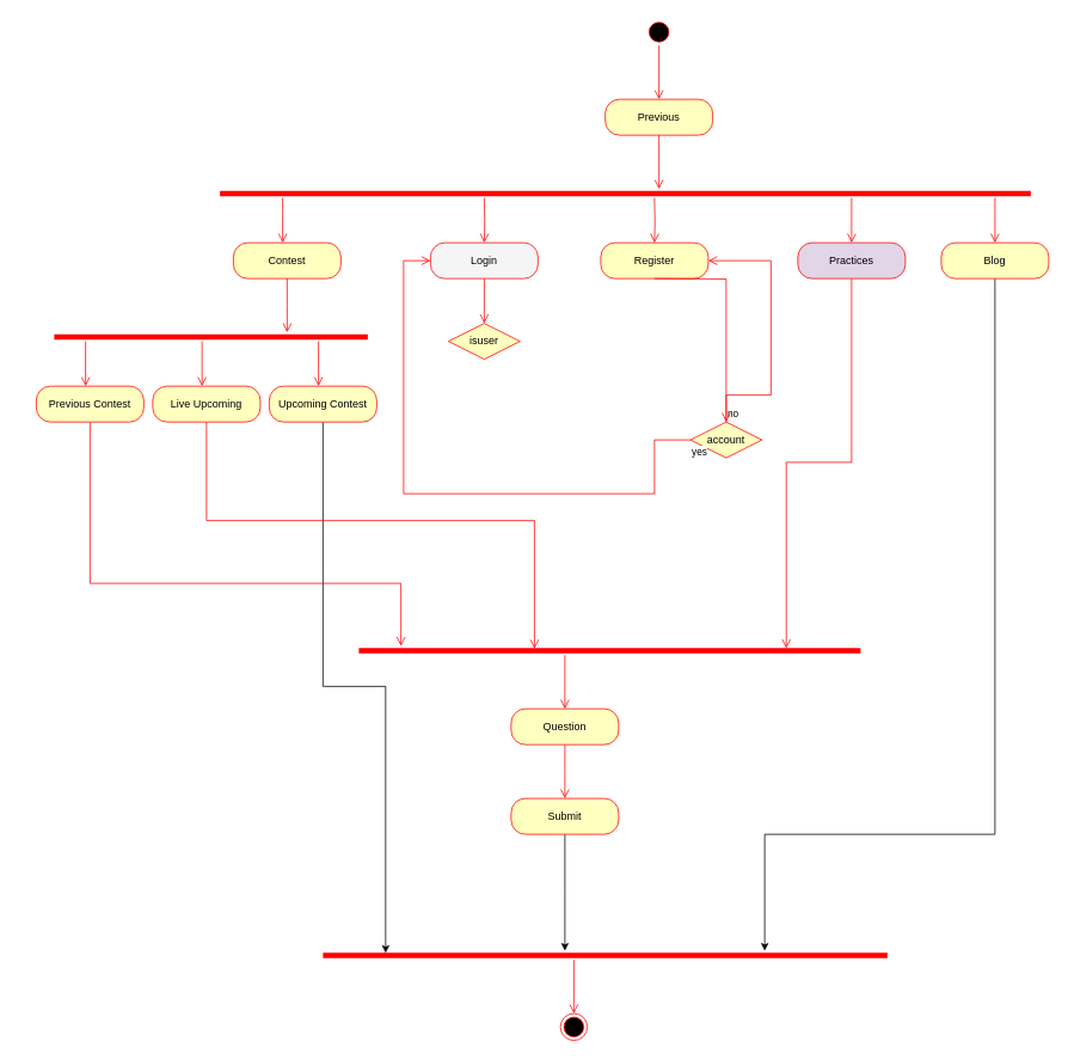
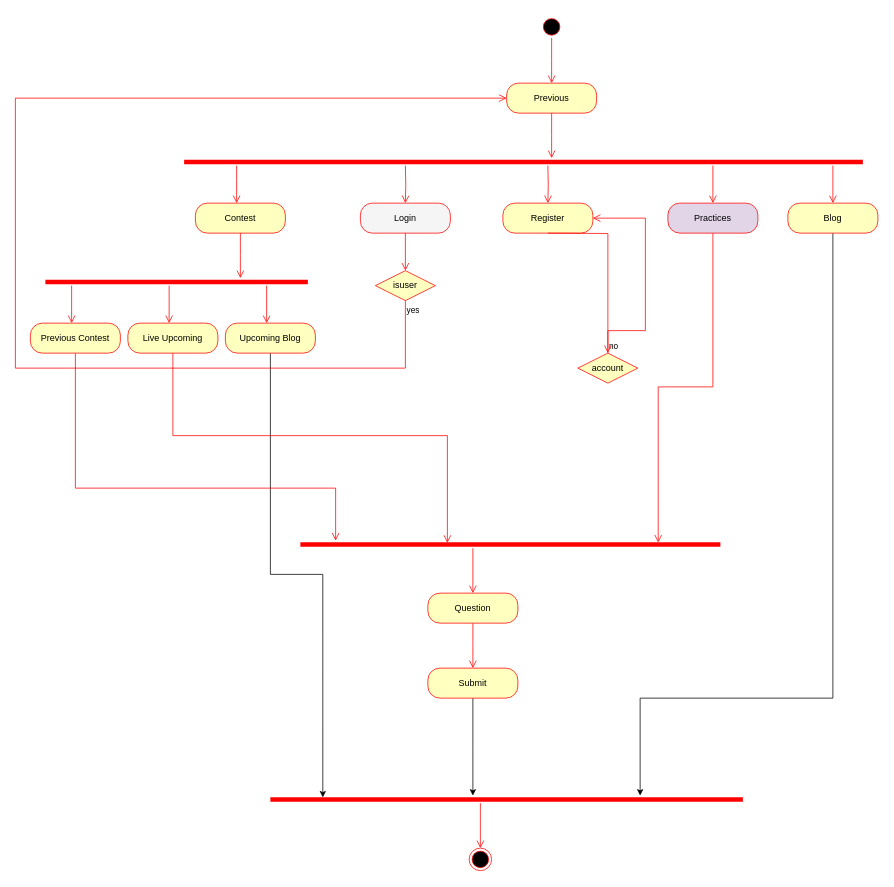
+ <mxCell id="37" value="yes" style="edgeStyle=orthogonalEdgeStyle;html=1;align=left;verticalAlign=top;endArrow=open;endSize=8;strokeColor=#ff0000;rounded=0;entryX=0;entryY=0.5;entryDx=0;entryDy=0;" edge="1" source="36" parent="1" target="4"><mxGeometry x="-1" relative="1" as="geometry"><mxPoint x="540" y="460" as="targetPoint" /><Array as="points"><mxPoint x="540" y="490" /><mxPoint x="20" y="490" /><mxPoint x="20" y="130" /></Array></mxGeometry></mxCell>
- <mxCell id="17" value="Upcoming Contest" style="rounded=1;whiteSpace=wrap;html=1;arcSize=40;fontColor=#000000;fillColor=#ffffc0;strokeColor=#ff0000;" vertex="1" parent="1"><mxGeometry x="300" y="430" width="120" height="40" as="geometry" /></mxCell>
+ <mxCell id="17" value="Upcoming Blog" style="rounded=1;whiteSpace=wrap;html=1;arcSize=40;fontColor=#000000;fillColor=#ffffc0;strokeColor=#ff0000;" vertex="1" parent="1"><mxGeometry x="300" y="430" width="120" height="40" as="geometry" /></mxCell>
- <mxCell id="41" value="yes" style="edgeStyle=orthogonalEdgeStyle;html=1;align=left;verticalAlign=top;endArrow=open;endSize=8;strokeColor=#ff0000;rounded=0;entryX=0;entryY=0.5;entryDx=0;entryDy=0;" edge="1" source="39" parent="1" target="33"><mxGeometry x="-1" relative="1" as="geometry"><mxPoint x="450" y="290" as="targetPoint" /><Array as="points"><mxPoint x="730" y="550" /><mxPoint x="450" y="550" /><mxPoint x="450" y="290" /></Array></mxGeometry></mxCell>
